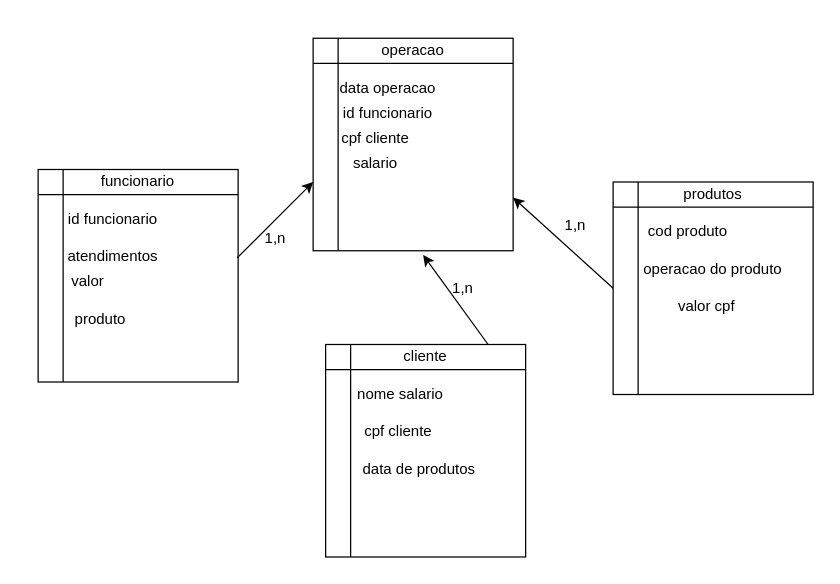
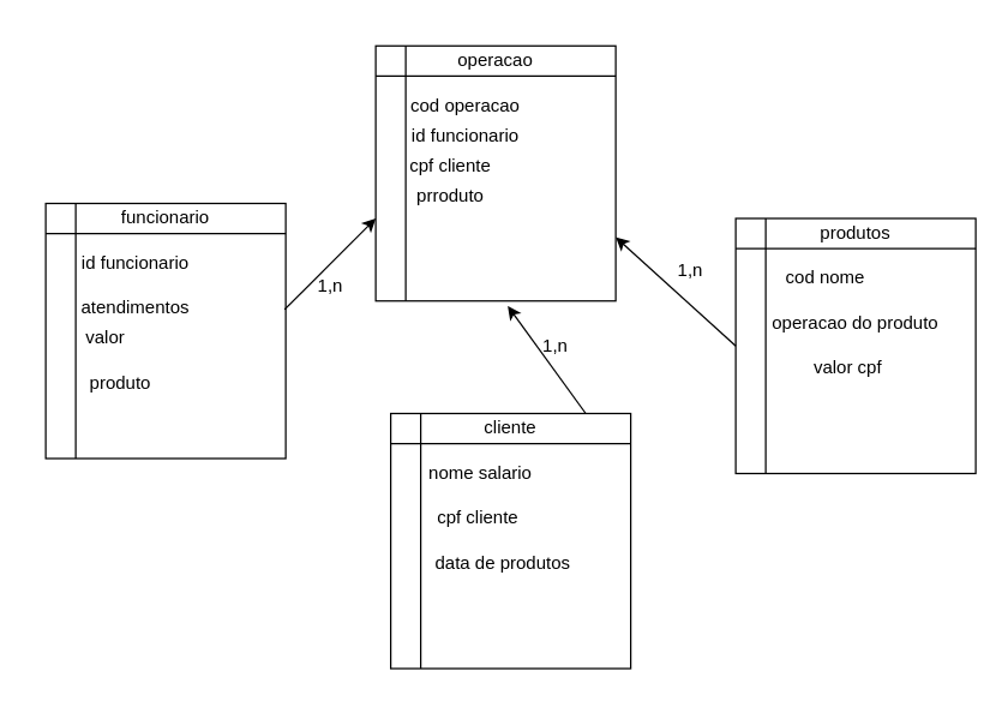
- <mxCell id="16" value="data operacao" style="text;html=1;strokeColor=none;fillColor=none;align=center;verticalAlign=middle;whiteSpace=wrap;rounded=0;" vertex="1" parent="1"><mxGeometry x="260" y="50" width="100" height="40" as="geometry" /></mxCell>
+ <mxCell id="16" value="cod operacao" style="text;html=1;strokeColor=none;fillColor=none;align=center;verticalAlign=middle;whiteSpace=wrap;rounded=0;" vertex="1" parent="1"><mxGeometry x="260" y="50" width="100" height="40" as="geometry" /></mxCell>
- <mxCell id="19" value="salario" style="text;html=1;strokeColor=none;fillColor=none;align=center;verticalAlign=middle;whiteSpace=wrap;rounded=0;" vertex="1" parent="1"><mxGeometry x="250" y="110" width="100" height="40" as="geometry" /></mxCell>
+ <mxCell id="19" value="prroduto" style="text;html=1;strokeColor=none;fillColor=none;align=center;verticalAlign=middle;whiteSpace=wrap;rounded=0;" vertex="1" parent="1"><mxGeometry x="250" y="110" width="100" height="40" as="geometry" /></mxCell>
- <mxCell id="22" value="cod produto" style="text;html=1;strokeColor=none;fillColor=none;align=center;verticalAlign=middle;whiteSpace=wrap;rounded=0;" vertex="1" parent="1"><mxGeometry x="500" y="165" width="100" height="40" as="geometry" /></mxCell>
+ <mxCell id="22" value="cod nome" style="text;html=1;strokeColor=none;fillColor=none;align=center;verticalAlign=middle;whiteSpace=wrap;rounded=0;" vertex="1" parent="1"><mxGeometry x="500" y="165" width="100" height="40" as="geometry" /></mxCell>
